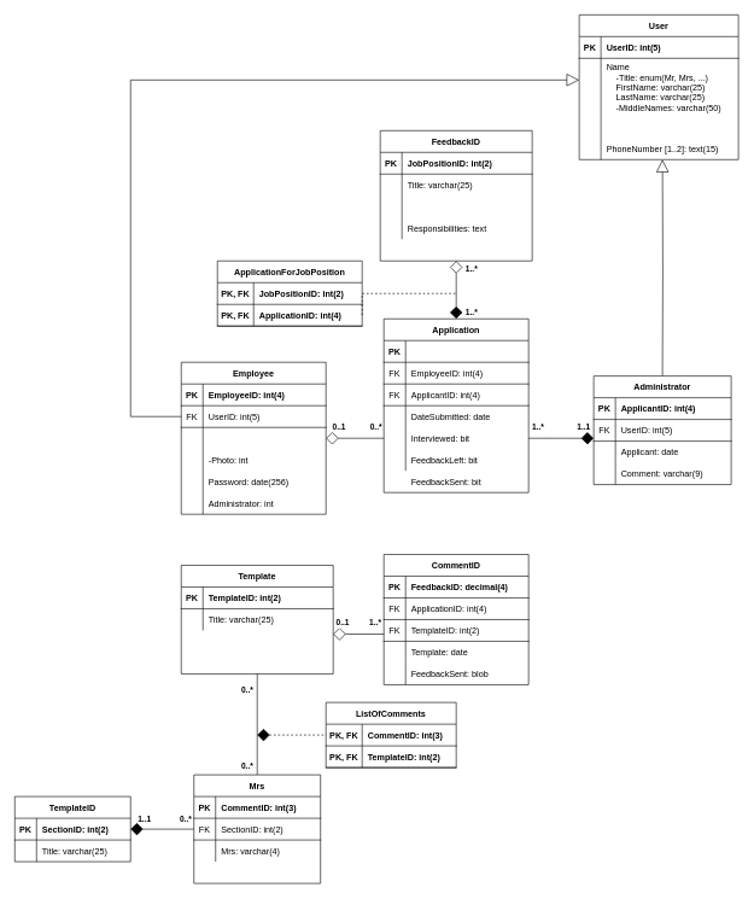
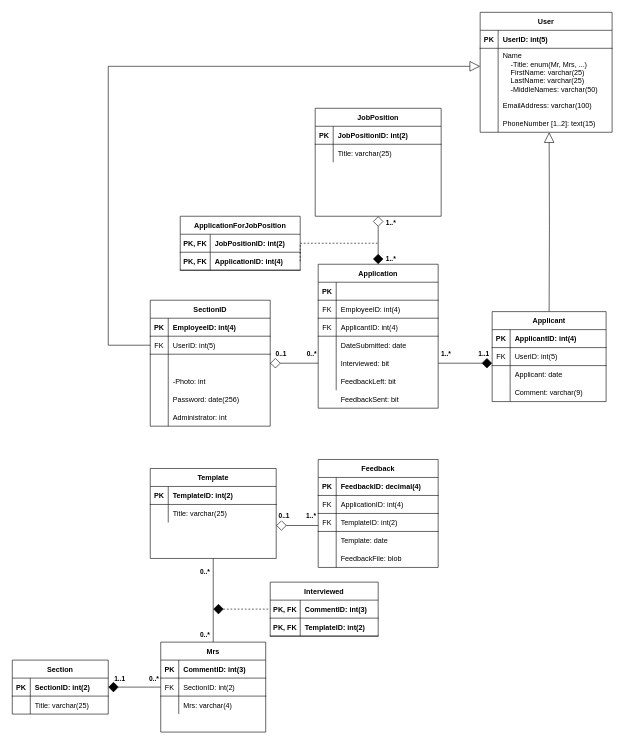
+ <mxCell id="88" value="EmailAddress: varchar(100)" style="shape=partialRectangle;overflow=hidden;connectable=0;fillColor=none;top=0;left=0;bottom=0;right=0;align=left;spacingLeft=6;" parent="86" vertex="1"><mxGeometry x="30" width="190" height="30" as="geometry" /></mxCell>
- <mxCell id="23" value="FeedbackID" style="shape=table;startSize=30;container=1;collapsible=1;childLayout=tableLayout;fixedRows=1;rowLines=0;fontStyle=1;align=center;resizeLast=1;" parent="1" vertex="1"><mxGeometry x="525" y="180" width="210" height="180" as="geometry" /></mxCell>
+ <mxCell id="23" value="JobPosition" style="shape=table;startSize=30;container=1;collapsible=1;childLayout=tableLayout;fixedRows=1;rowLines=0;fontStyle=1;align=center;resizeLast=1;" parent="1" vertex="1"><mxGeometry x="525" y="180" width="210" height="180" as="geometry" /></mxCell>
- <mxCell id="34" value="Responsibilities: text" style="shape=partialRectangle;overflow=hidden;connectable=0;fillColor=none;top=0;left=0;bottom=0;right=0;align=left;spacingLeft=6;" parent="32" vertex="1"><mxGeometry x="30" width="180" height="30" as="geometry" /></mxCell>
- <mxCell id="37" value="Employee" style="shape=table;startSize=30;container=1;collapsible=1;childLayout=tableLayout;fixedRows=1;rowLines=0;fontStyle=1;align=center;resizeLast=1;" parent="1" vertex="1"><mxGeometry x="250" y="500" width="200" height="210" as="geometry" /></mxCell>
+ <mxCell id="37" value="SectionID" style="shape=table;startSize=30;container=1;collapsible=1;childLayout=tableLayout;fixedRows=1;rowLines=0;fontStyle=1;align=center;resizeLast=1;" parent="1" vertex="1"><mxGeometry x="250" y="500" width="200" height="210" as="geometry" /></mxCell>
- <mxCell id="66" value="Administrator" style="shape=table;startSize=30;container=1;collapsible=1;childLayout=tableLayout;fixedRows=1;rowLines=0;fontStyle=1;align=center;resizeLast=1;" parent="1" vertex="1"><mxGeometry x="820" y="519" width="190" height="150" as="geometry" /></mxCell>
+ <mxCell id="66" value="Applicant" style="shape=table;startSize=30;container=1;collapsible=1;childLayout=tableLayout;fixedRows=1;rowLines=0;fontStyle=1;align=center;resizeLast=1;" parent="1" vertex="1"><mxGeometry x="820" y="519" width="190" height="150" as="geometry" /></mxCell>
- <mxCell id="104" value="CommentID" style="shape=table;startSize=30;container=1;collapsible=1;childLayout=tableLayout;fixedRows=1;rowLines=0;fontStyle=1;align=center;resizeLast=1;" parent="1" vertex="1"><mxGeometry x="530" y="765.5" width="200" height="180" as="geometry" /></mxCell>
+ <mxCell id="104" value="Feedback" style="shape=table;startSize=30;container=1;collapsible=1;childLayout=tableLayout;fixedRows=1;rowLines=0;fontStyle=1;align=center;resizeLast=1;" parent="1" vertex="1"><mxGeometry x="530" y="765.5" width="200" height="180" as="geometry" /></mxCell>
- <mxCell id="119" value="FeedbackSent: blob" style="shape=partialRectangle;overflow=hidden;connectable=0;fillColor=none;top=0;left=0;bottom=0;right=0;align=left;spacingLeft=6;" parent="117" vertex="1"><mxGeometry x="30" width="170" height="30" as="geometry" /></mxCell>
+ <mxCell id="119" value="FeedbackFile: blob" style="shape=partialRectangle;overflow=hidden;connectable=0;fillColor=none;top=0;left=0;bottom=0;right=0;align=left;spacingLeft=6;" parent="117" vertex="1"><mxGeometry x="30" width="170" height="30" as="geometry" /></mxCell>
- <mxCell id="120" value="ListOfComments" style="shape=table;startSize=30;container=1;collapsible=1;childLayout=tableLayout;fixedRows=1;rowLines=0;fontStyle=1;align=center;resizeLast=1;" parent="1" vertex="1"><mxGeometry x="450" y="970" width="180" height="90" as="geometry" /></mxCell>
+ <mxCell id="120" value="Interviewed" style="shape=table;startSize=30;container=1;collapsible=1;childLayout=tableLayout;fixedRows=1;rowLines=0;fontStyle=1;align=center;resizeLast=1;" parent="1" vertex="1"><mxGeometry x="450" y="970" width="180" height="90" as="geometry" /></mxCell>
- <mxCell id="127" value="TemplateID" style="shape=table;startSize=30;container=1;collapsible=1;childLayout=tableLayout;fixedRows=1;rowLines=0;fontStyle=1;align=center;resizeLast=1;" parent="1" vertex="1"><mxGeometry x="20" y="1100" width="160" height="90" as="geometry" /></mxCell>
+ <mxCell id="127" value="Section" style="shape=table;startSize=30;container=1;collapsible=1;childLayout=tableLayout;fixedRows=1;rowLines=0;fontStyle=1;align=center;resizeLast=1;" parent="1" vertex="1"><mxGeometry x="20" y="1100" width="160" height="90" as="geometry" /></mxCell>
